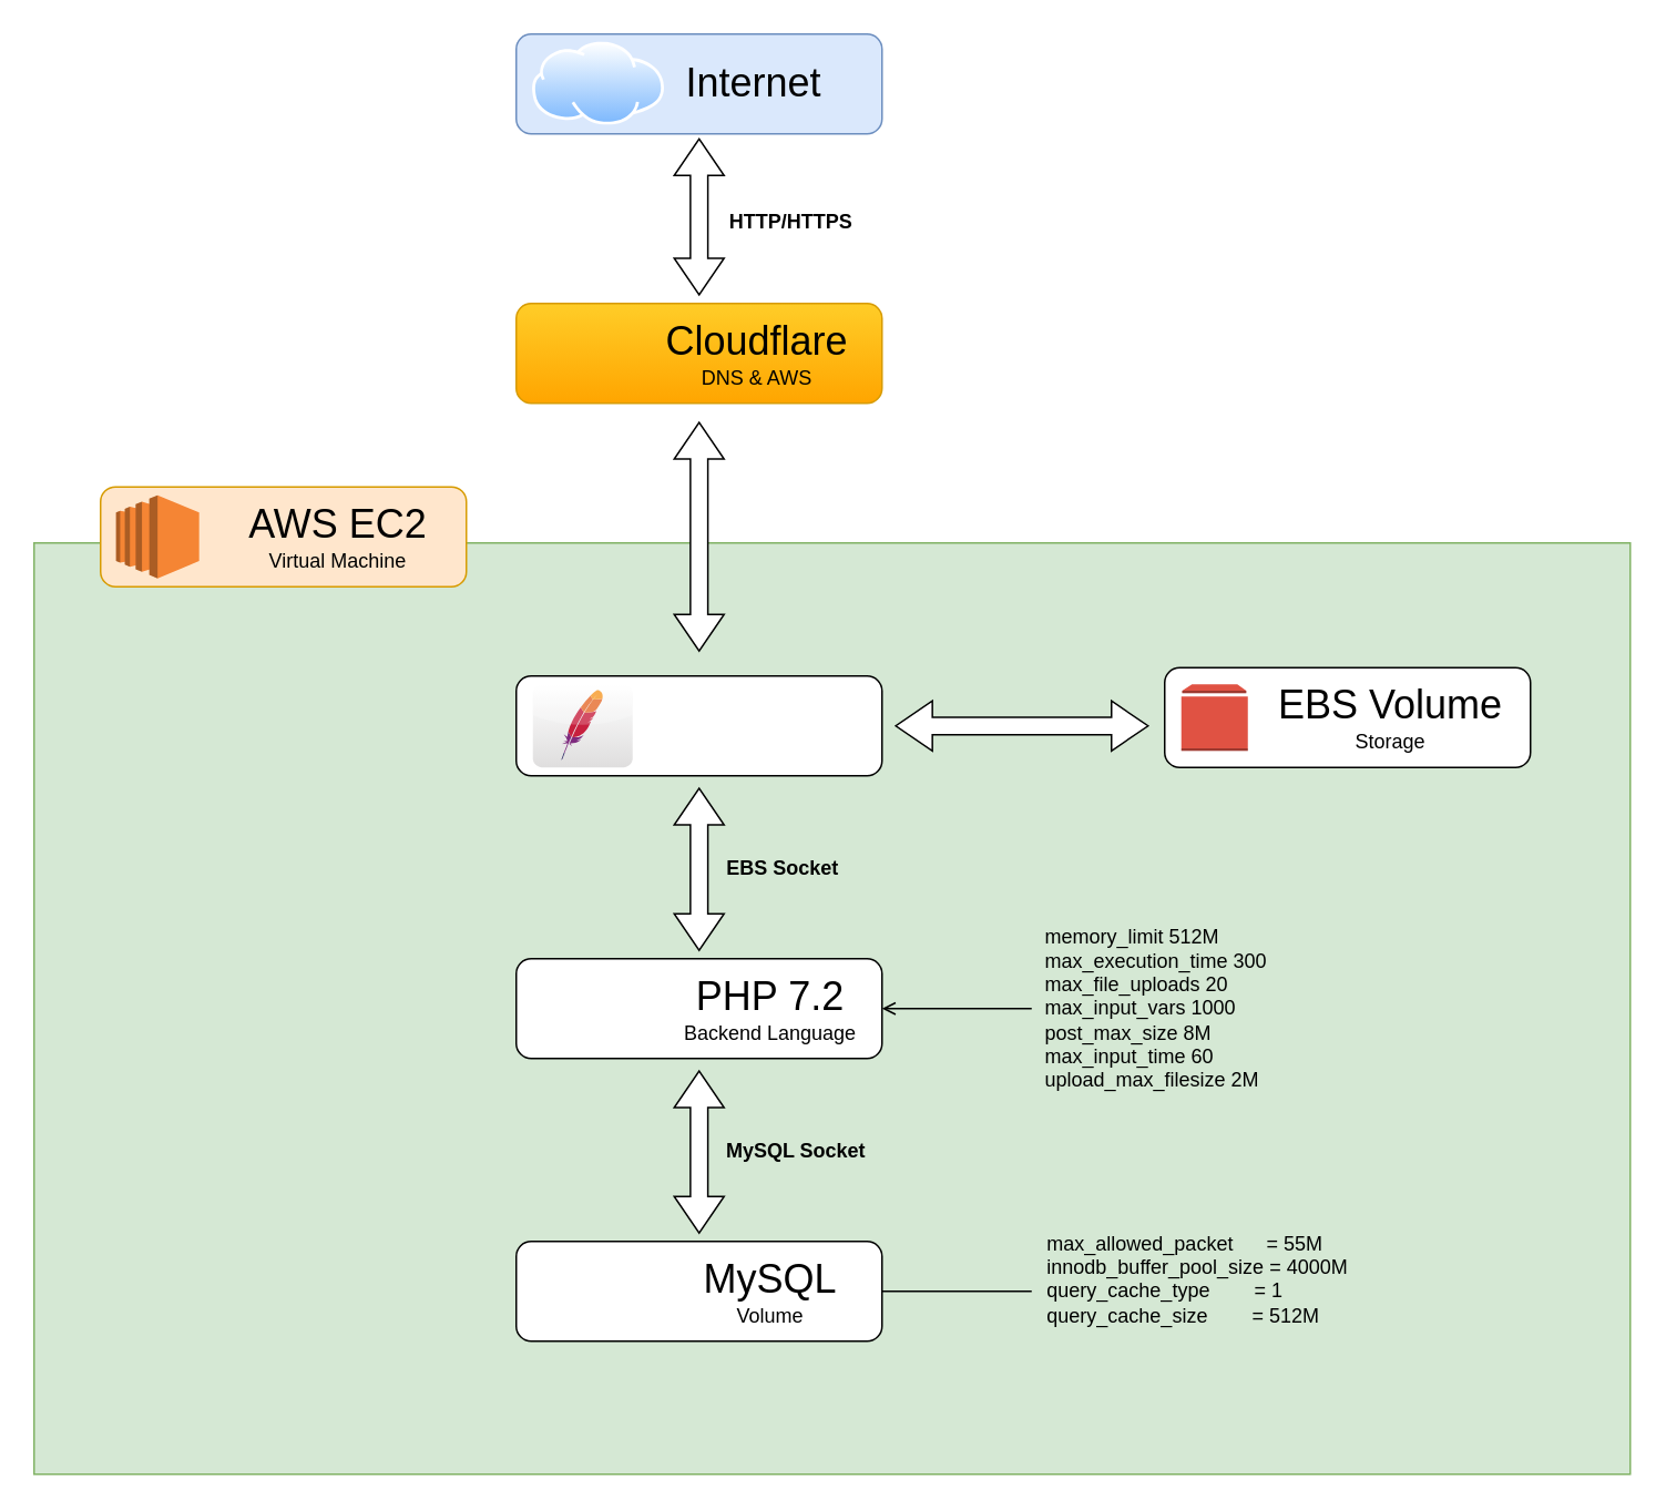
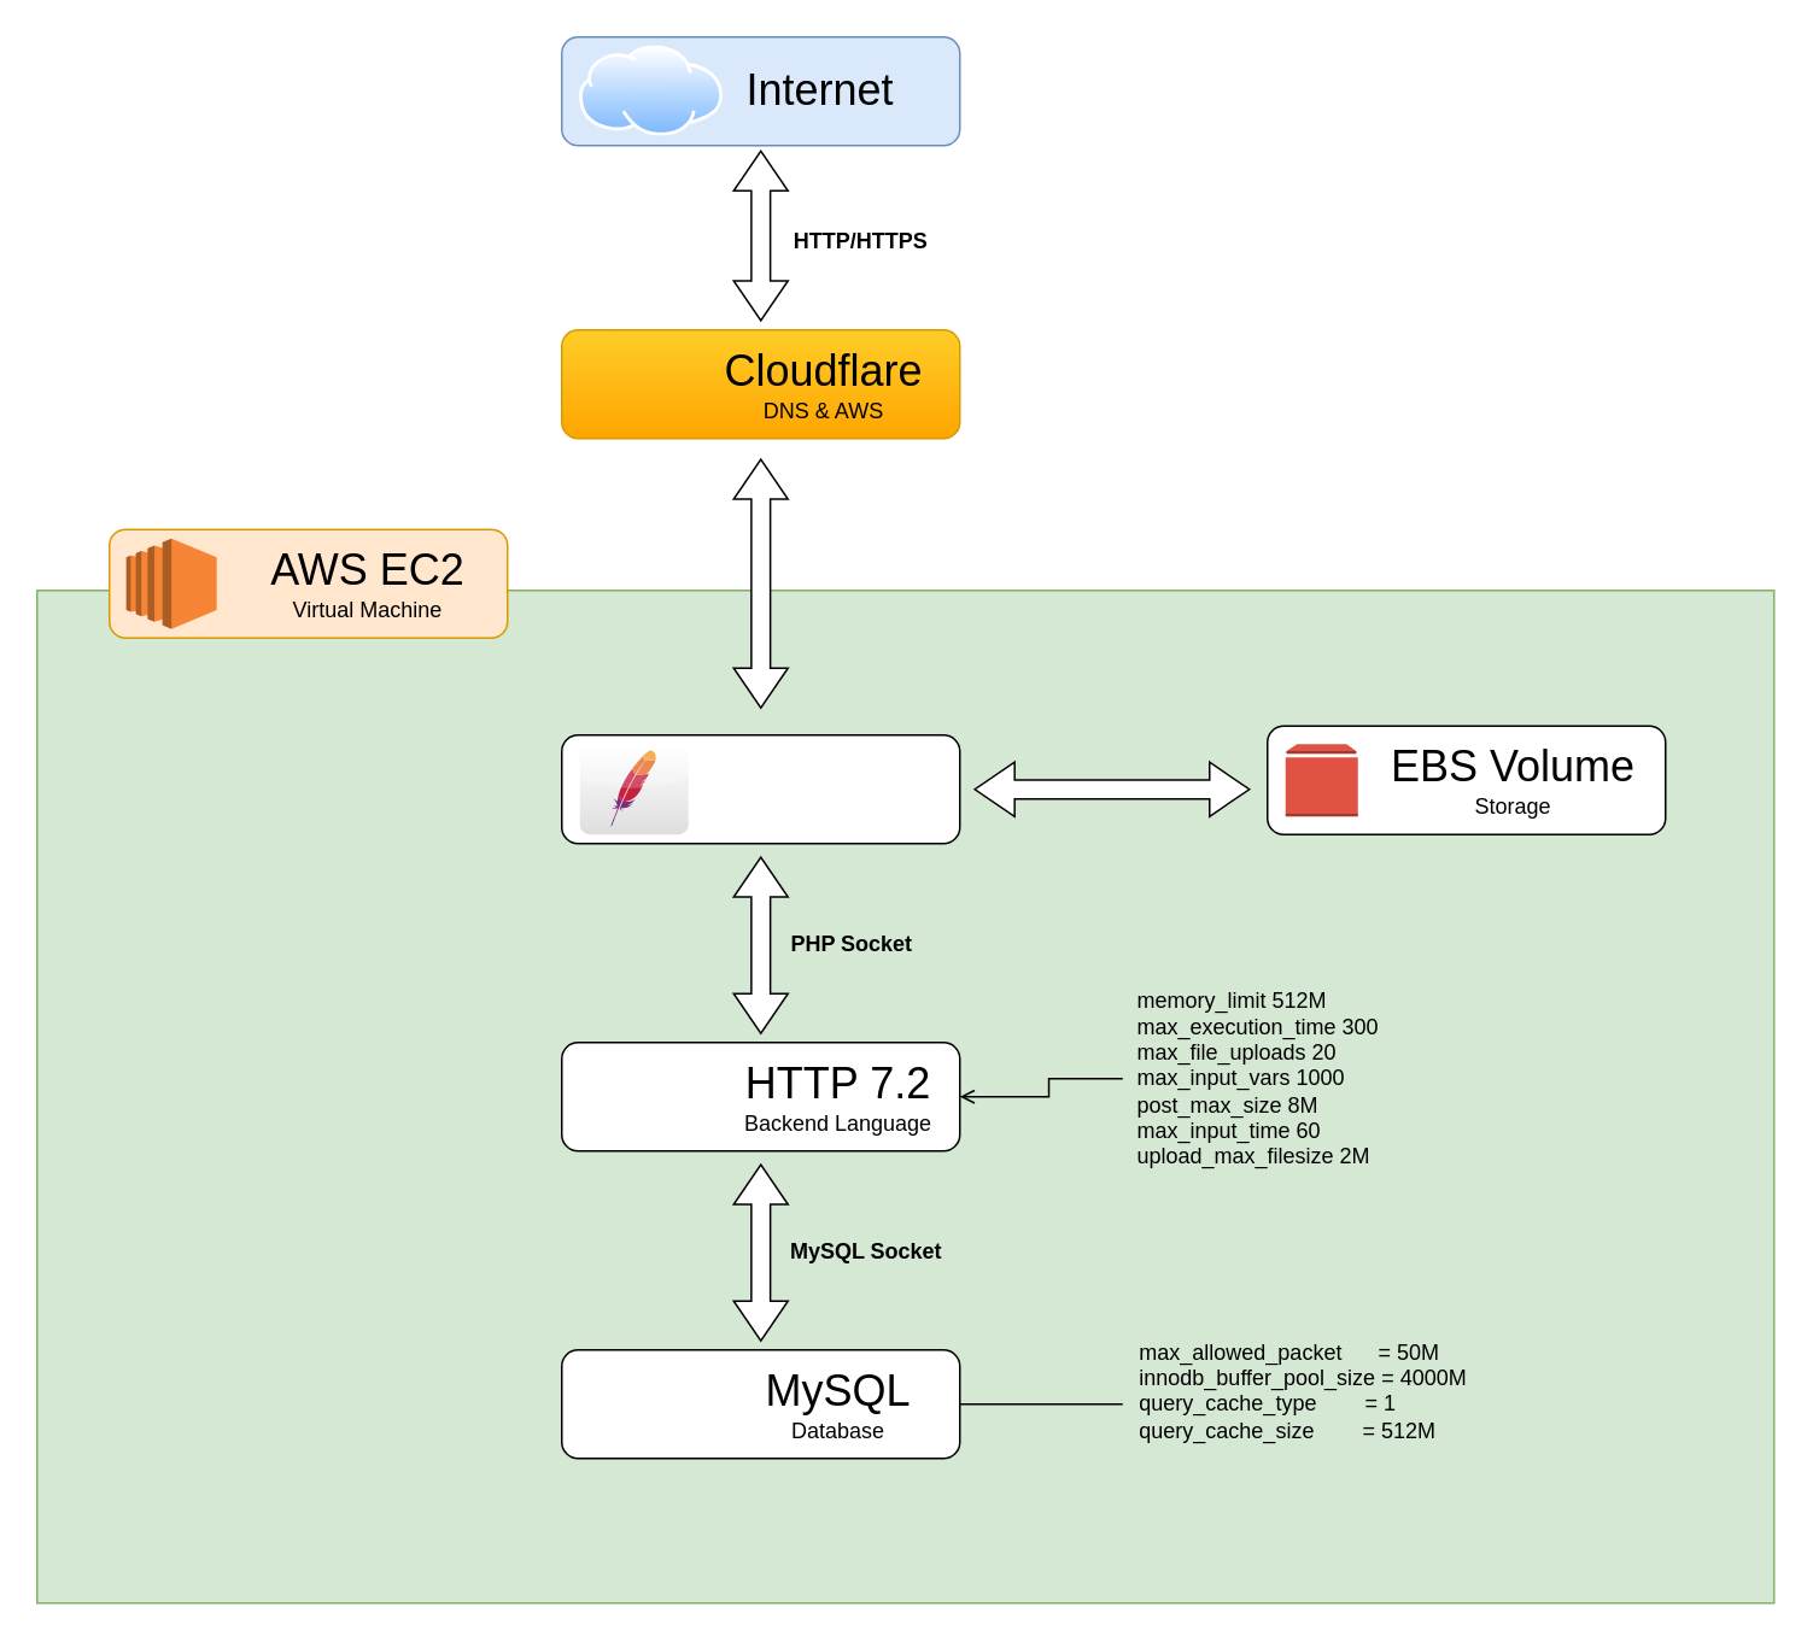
- <mxCell id="33" value="&lt;b&gt;EBS Socket&lt;/b&gt;" style="text;html=1;align=center;verticalAlign=middle;resizable=0;points=[];autosize=1;strokeColor=none;" vertex="1" parent="1"><mxGeometry x="430" y="512.25" width="80" height="20" as="geometry" /></mxCell>
+ <mxCell id="33" value="&lt;b&gt;PHP Socket&lt;/b&gt;" style="text;html=1;align=center;verticalAlign=middle;resizable=0;points=[];autosize=1;strokeColor=none;" vertex="1" parent="1"><mxGeometry x="430" y="512.25" width="80" height="20" as="geometry" /></mxCell>
- <mxCell id="15" value="&lt;font&gt;&lt;span style=&quot;font-size: 24px&quot;&gt;PHP 7.2&lt;/span&gt;&lt;br&gt;&lt;font style=&quot;font-size: 12px&quot;&gt;Backend Language&lt;/font&gt;&lt;br&gt;&lt;/font&gt;" style="text;html=1;strokeColor=none;fillColor=none;align=center;verticalAlign=middle;whiteSpace=wrap;rounded=0;" parent="1" vertex="1"><mxGeometry x="388.28" y="581" width="150" height="50" as="geometry" /></mxCell>
+ <mxCell id="15" value="&lt;font&gt;&lt;span style=&quot;font-size: 24px&quot;&gt;HTTP 7.2&lt;/span&gt;&lt;br&gt;&lt;font style=&quot;font-size: 12px&quot;&gt;Backend Language&lt;/font&gt;&lt;br&gt;&lt;/font&gt;" style="text;html=1;strokeColor=none;fillColor=none;align=center;verticalAlign=middle;whiteSpace=wrap;rounded=0;" parent="1" vertex="1"><mxGeometry x="388.28" y="581" width="150" height="50" as="geometry" /></mxCell>
- <mxCell id="22" value="&lt;div style=&quot;text-align: justify&quot;&gt;memory_limit&lt;span&gt; &lt;/span&gt;512M&lt;/div&gt;&lt;div style=&quot;text-align: justify&quot;&gt;max_execution_time&lt;span&gt; &lt;/span&gt;300&lt;/div&gt;&lt;div style=&quot;text-align: justify&quot;&gt;max_file_uploads&lt;span&gt; &lt;/span&gt;20&lt;/div&gt;&lt;div style=&quot;text-align: justify&quot;&gt;max_input_vars&lt;span&gt; &lt;/span&gt;1000&lt;/div&gt;&lt;div style=&quot;text-align: justify&quot;&gt;post_max_size&lt;span&gt; &lt;/span&gt;8M&lt;/div&gt;&lt;div style=&quot;text-align: justify&quot;&gt;max_input_time&lt;span&gt; &lt;/span&gt;60&lt;/div&gt;&lt;div style=&quot;text-align: justify&quot;&gt;upload_max_filesize&lt;span&gt; &lt;/span&gt;2M&lt;/div&gt;" style="text;html=1;strokeColor=none;fillColor=none;align=center;verticalAlign=middle;whiteSpace=wrap;rounded=0;" parent="1" vertex="1"><mxGeometry x="620" y="556" width="150" height="100" as="geometry" /></mxCell>
+ <mxCell id="22" value="&lt;div style=&quot;text-align: justify&quot;&gt;memory_limit&lt;span&gt; &lt;/span&gt;512M&lt;/div&gt;&lt;div style=&quot;text-align: justify&quot;&gt;max_execution_time&lt;span&gt; &lt;/span&gt;300&lt;/div&gt;&lt;div style=&quot;text-align: justify&quot;&gt;max_file_uploads&lt;span&gt; &lt;/span&gt;20&lt;/div&gt;&lt;div style=&quot;text-align: justify&quot;&gt;max_input_vars&lt;span&gt; &lt;/span&gt;1000&lt;/div&gt;&lt;div style=&quot;text-align: justify&quot;&gt;post_max_size&lt;span&gt; &lt;/span&gt;8M&lt;/div&gt;&lt;div style=&quot;text-align: justify&quot;&gt;max_input_time&lt;span&gt; &lt;/span&gt;60&lt;/div&gt;&lt;div style=&quot;text-align: justify&quot;&gt;upload_max_filesize&lt;span&gt; &lt;/span&gt;2M&lt;/div&gt;" style="text;html=1;strokeColor=none;fillColor=none;align=center;verticalAlign=middle;whiteSpace=wrap;rounded=0;" parent="1" vertex="1"><mxGeometry x="620" y="546" width="150" height="100" as="geometry" /></mxCell>
- <mxCell id="14" value="&lt;span style=&quot;font-size: 24px&quot;&gt;MySQL&lt;/span&gt;&lt;br&gt;&lt;font style=&quot;font-size: 12px&quot;&gt;Volume&lt;/font&gt;" style="text;html=1;strokeColor=none;fillColor=none;align=center;verticalAlign=middle;whiteSpace=wrap;rounded=0;" parent="1" vertex="1"><mxGeometry x="388.28" y="751" width="150" height="50" as="geometry" /></mxCell>
+ <mxCell id="14" value="&lt;span style=&quot;font-size: 24px&quot;&gt;MySQL&lt;/span&gt;&lt;br&gt;&lt;font style=&quot;font-size: 12px&quot;&gt;Database&lt;/font&gt;" style="text;html=1;strokeColor=none;fillColor=none;align=center;verticalAlign=middle;whiteSpace=wrap;rounded=0;" parent="1" vertex="1"><mxGeometry x="388.28" y="751" width="150" height="50" as="geometry" /></mxCell>
- <mxCell id="24" value="&lt;div style=&quot;text-align: justify&quot;&gt;&lt;div&gt;max_allowed_packet&amp;nbsp; &amp;nbsp; &amp;nbsp; = 55M&lt;/div&gt;&lt;div&gt;innodb_buffer_pool_size = 4000M&lt;/div&gt;&lt;div&gt;query_cache_type&amp;nbsp; &amp;nbsp; &amp;nbsp; &amp;nbsp; = 1&lt;/div&gt;&lt;div&gt;query_cache_size&amp;nbsp; &amp;nbsp; &amp;nbsp; &amp;nbsp; = 512M&lt;/div&gt;&lt;div&gt;&lt;br&gt;&lt;/div&gt;&lt;/div&gt;" style="text;html=1;strokeColor=none;fillColor=none;align=center;verticalAlign=middle;whiteSpace=wrap;rounded=0;" parent="1" vertex="1"><mxGeometry x="620" y="726" width="200" height="100" as="geometry" /></mxCell>
+ <mxCell id="24" value="&lt;div style=&quot;text-align: justify&quot;&gt;&lt;div&gt;max_allowed_packet&amp;nbsp; &amp;nbsp; &amp;nbsp; = 50M&lt;/div&gt;&lt;div&gt;innodb_buffer_pool_size = 4000M&lt;/div&gt;&lt;div&gt;query_cache_type&amp;nbsp; &amp;nbsp; &amp;nbsp; &amp;nbsp; = 1&lt;/div&gt;&lt;div&gt;query_cache_size&amp;nbsp; &amp;nbsp; &amp;nbsp; &amp;nbsp; = 512M&lt;/div&gt;&lt;div&gt;&lt;br&gt;&lt;/div&gt;&lt;/div&gt;" style="text;html=1;strokeColor=none;fillColor=none;align=center;verticalAlign=middle;whiteSpace=wrap;rounded=0;" parent="1" vertex="1"><mxGeometry x="620" y="726" width="200" height="100" as="geometry" /></mxCell>
